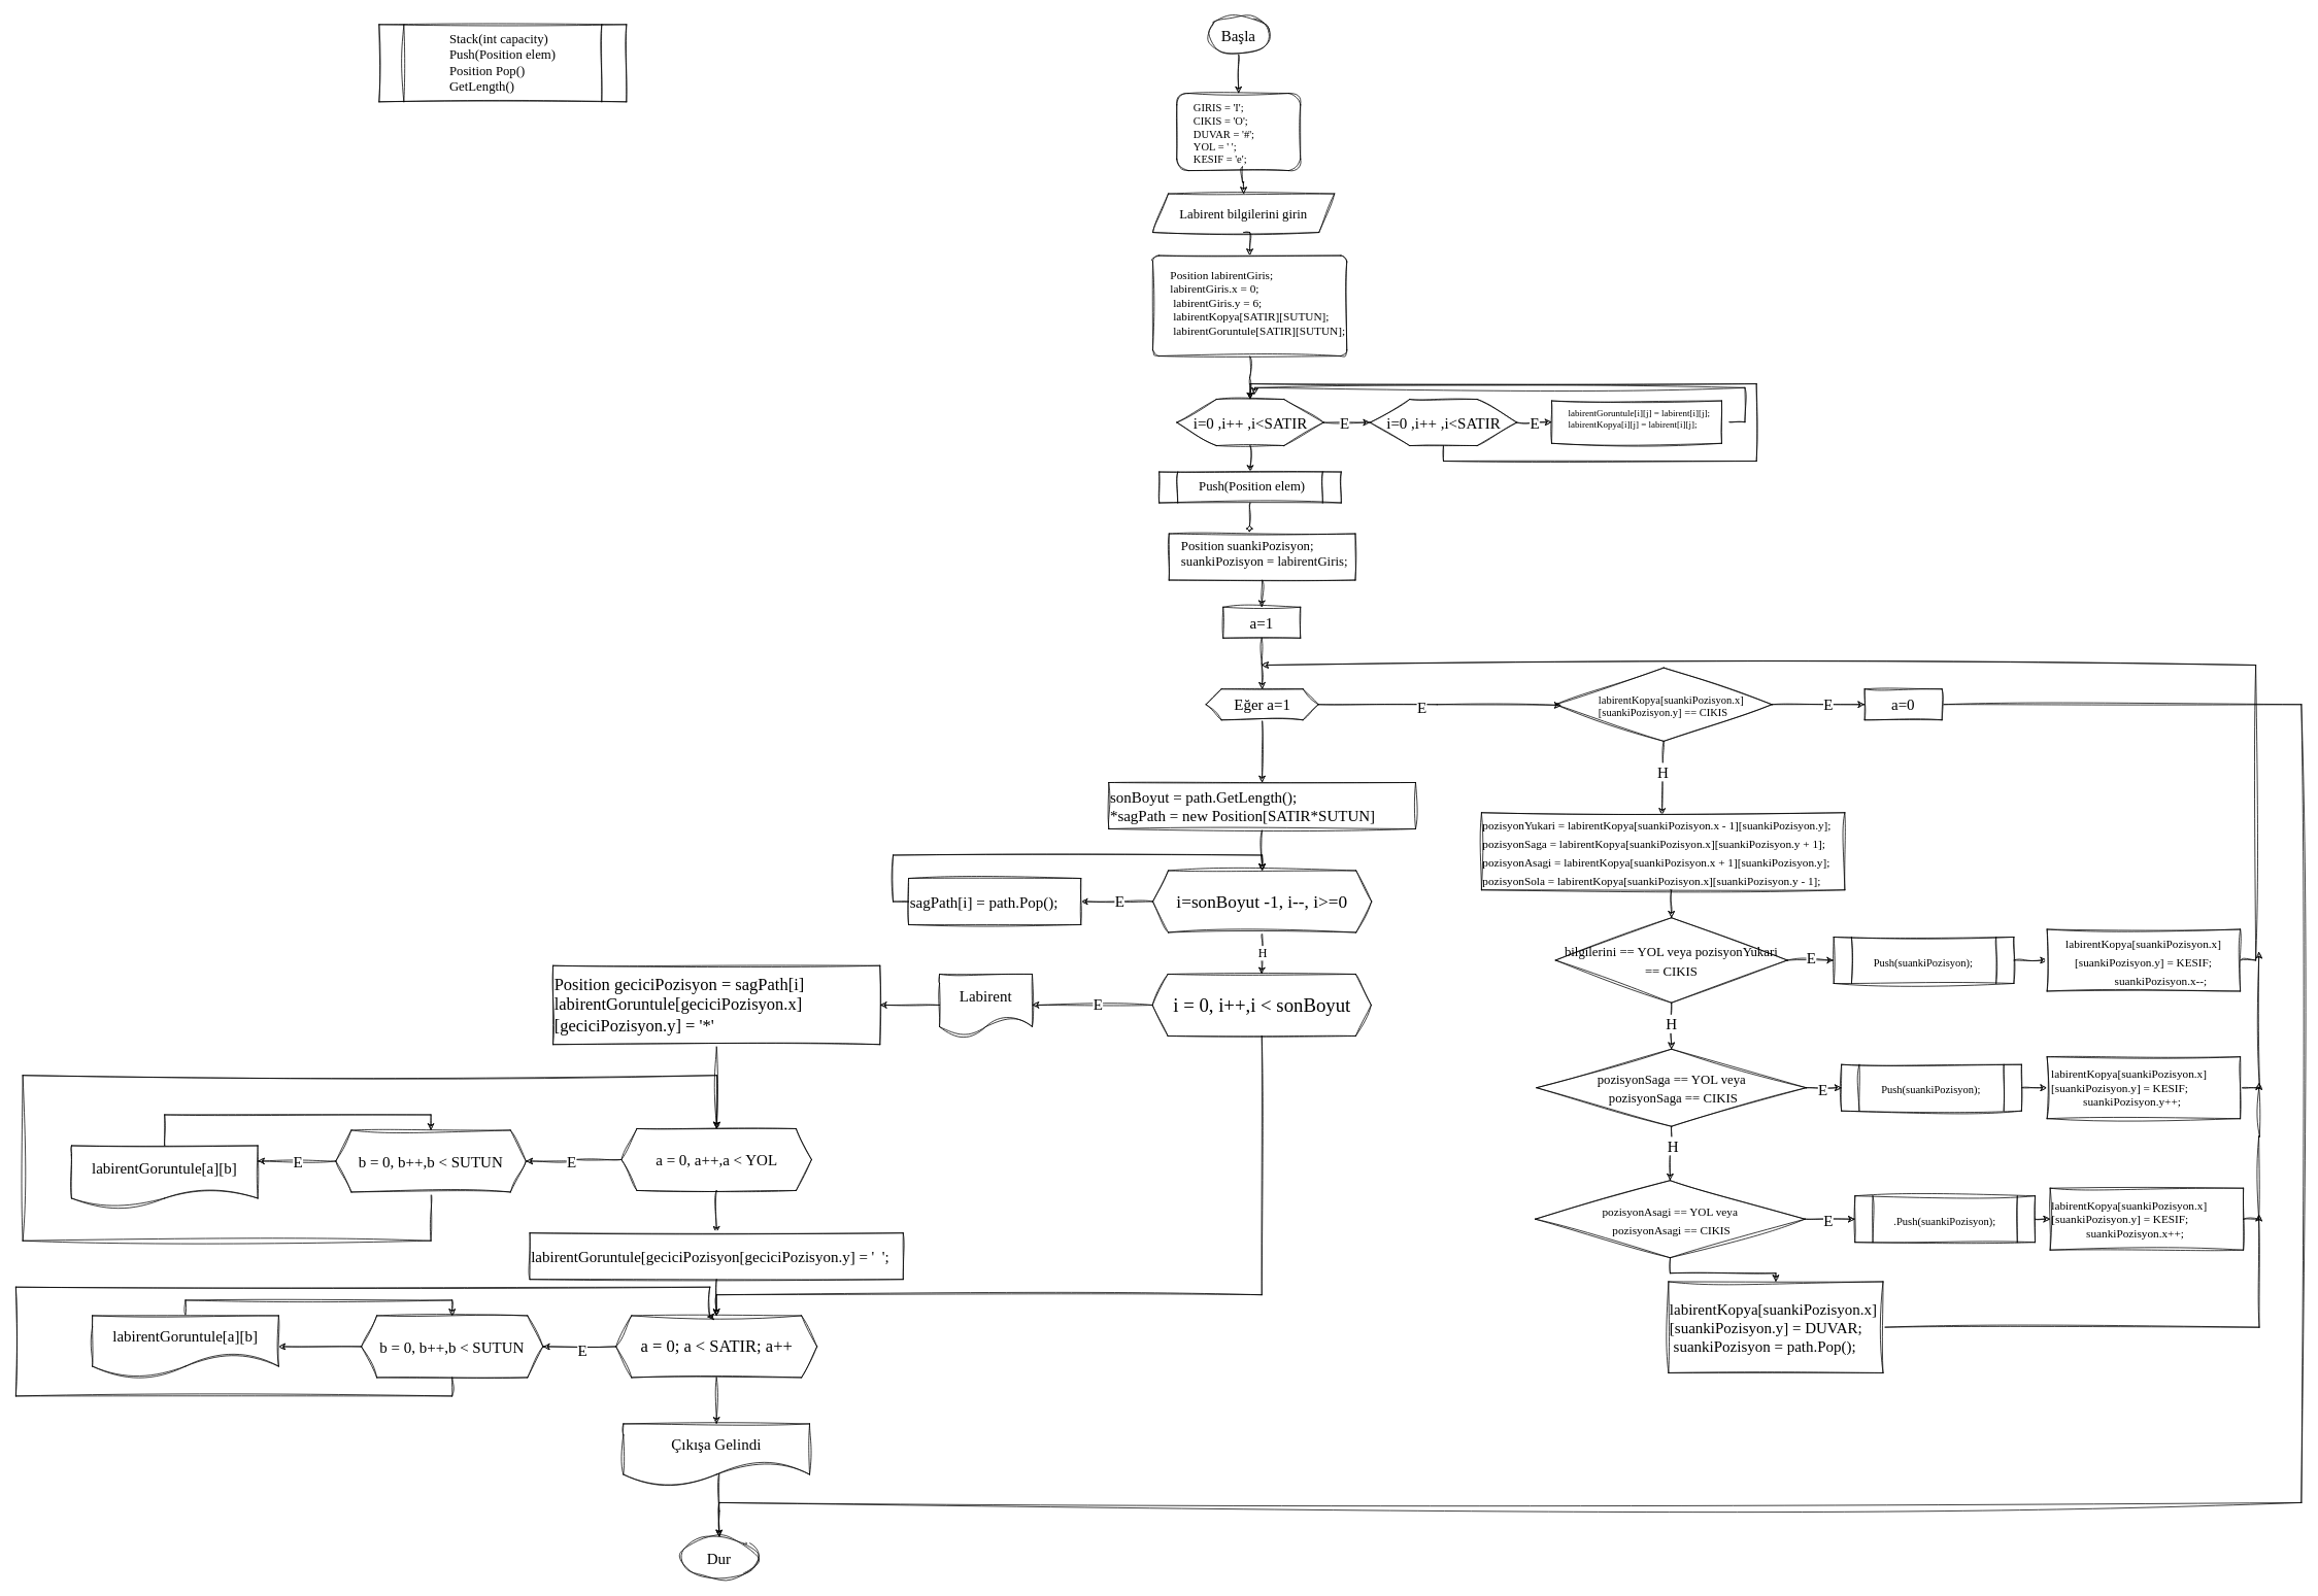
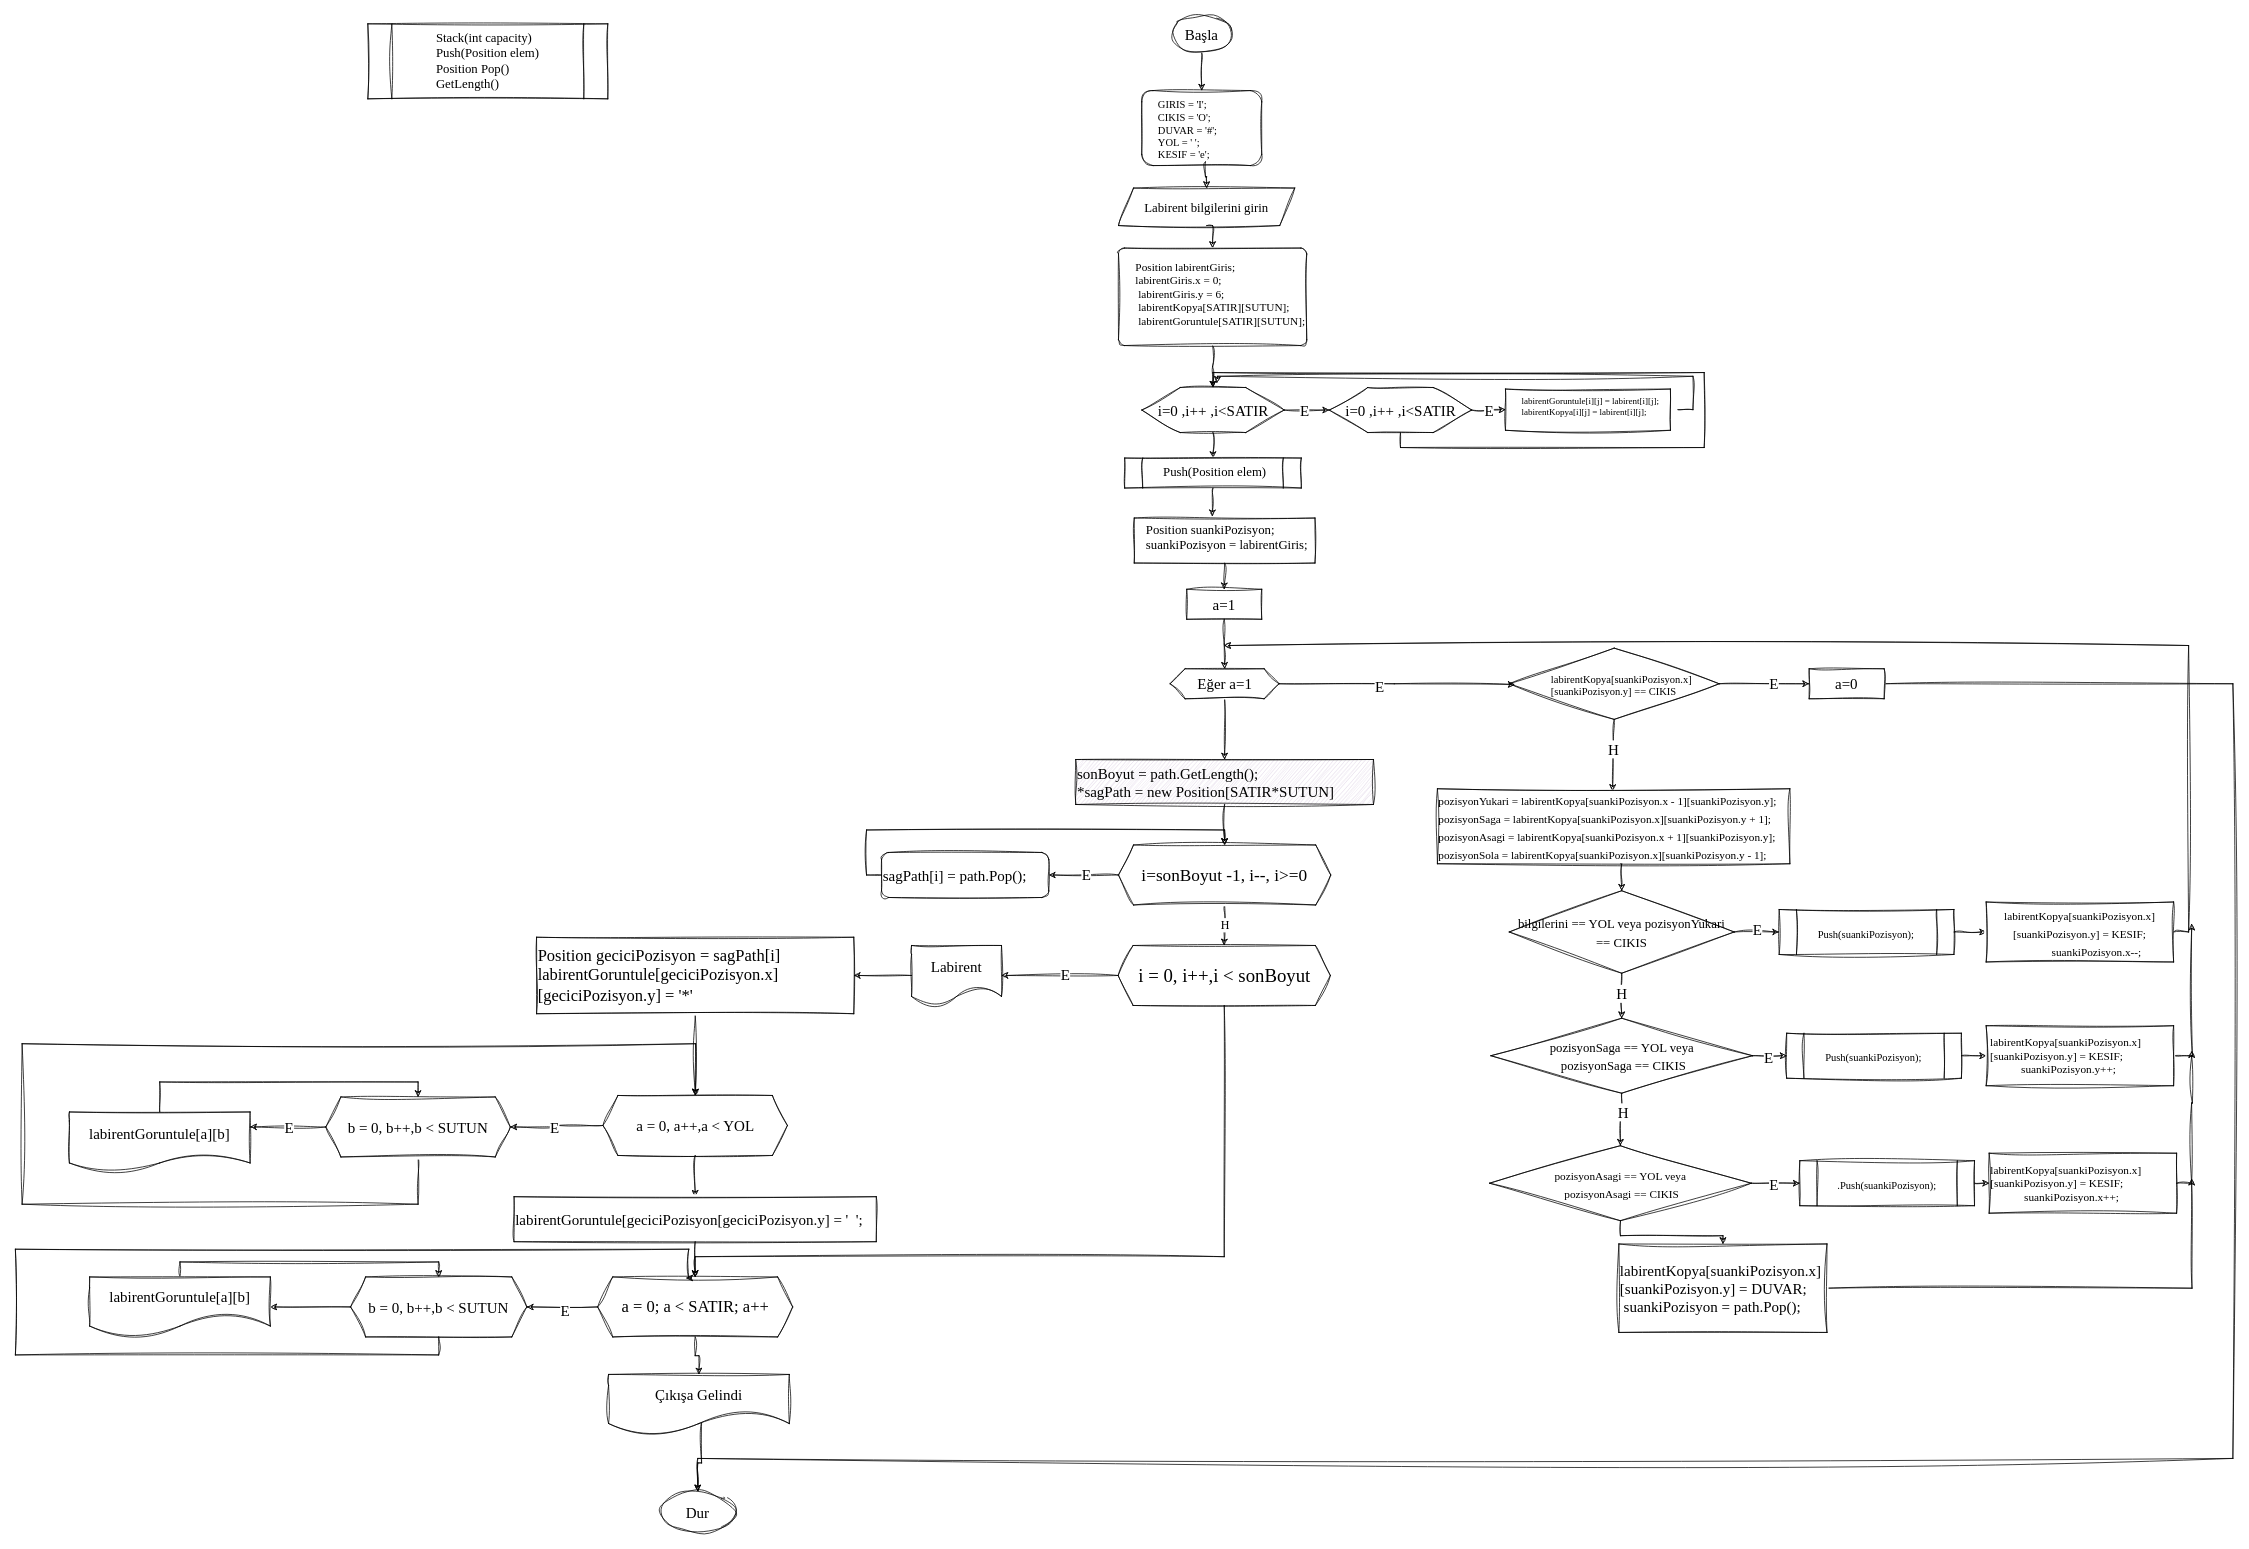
- <mxCell id="30" style="edgeStyle=orthogonalEdgeStyle;rounded=0;sketch=1;hachureGap=4;jiggle=2;curveFitting=1;orthogonalLoop=1;jettySize=auto;html=1;exitX=0.5;exitY=1;exitDx=0;exitDy=0;entryX=0.377;entryY=-0.047;entryDx=0;entryDy=0;entryPerimeter=0;fontFamily=Architects Daughter;fontSource=https%3A%2F%2Ffonts.googleapis.com%2Fcss%3Ffamily%3DArchitects%2BDaughter;fontSize=16;endArrow=diamond;" edge="1" parent="1" source="26" target="29"><mxGeometry relative="1" as="geometry" /></mxCell>
+ <mxCell id="30" style="edgeStyle=orthogonalEdgeStyle;rounded=0;sketch=1;hachureGap=4;jiggle=2;curveFitting=1;orthogonalLoop=1;jettySize=auto;html=1;exitX=0.5;exitY=1;exitDx=0;exitDy=0;entryX=0.377;entryY=-0.047;entryDx=0;entryDy=0;entryPerimeter=0;fontFamily=Architects Daughter;fontSource=https%3A%2F%2Ffonts.googleapis.com%2Fcss%3Ffamily%3DArchitects%2BDaughter;fontSize=16;" edge="1" parent="1" source="26" target="29"><mxGeometry relative="1" as="geometry" /></mxCell>
- <mxCell id="76" value="sonBoyut = path.GetLength();&lt;br&gt;*sagPath = new Position[SATIR*SUTUN]" style="rounded=0;whiteSpace=wrap;html=1;sketch=1;hachureGap=4;jiggle=2;curveFitting=1;fontFamily=Architects Daughter;fontSource=https%3A%2F%2Ffonts.googleapis.com%2Fcss%3Ffamily%3DArchitects%2BDaughter;fontSize=20;align=left;" vertex="1" parent="1"><mxGeometry x="1434" y="1012" width="397" height="60" as="geometry" /></mxCell>
+ <mxCell id="76" value="sonBoyut = path.GetLength();&lt;br&gt;*sagPath = new Position[SATIR*SUTUN]" style="rounded=0;whiteSpace=wrap;html=1;sketch=1;hachureGap=4;jiggle=2;curveFitting=1;fontFamily=Architects Daughter;fontSource=https%3A%2F%2Ffonts.googleapis.com%2Fcss%3Ffamily%3DArchitects%2BDaughter;fontSize=20;align=left;fillColor=#e1d5e7;" vertex="1" parent="1"><mxGeometry x="1434" y="1012" width="397" height="60" as="geometry" /></mxCell>
- <mxCell id="82" value="sagPath[i] = path.Pop();" style="rounded=0;whiteSpace=wrap;html=1;sketch=1;hachureGap=4;jiggle=2;curveFitting=1;fontFamily=Architects Daughter;fontSource=https%3A%2F%2Ffonts.googleapis.com%2Fcss%3Ffamily%3DArchitects%2BDaughter;fontSize=20;align=left;" vertex="1" parent="1"><mxGeometry x="1175" y="1136" width="223" height="60" as="geometry" /></mxCell>
+ <mxCell id="82" value="sagPath[i] = path.Pop();" style="whiteSpace=wrap;html=1;sketch=1;hachureGap=4;jiggle=2;curveFitting=1;fontFamily=Architects Daughter;fontSource=https%3A%2F%2Ffonts.googleapis.com%2Fcss%3Ffamily%3DArchitects%2BDaughter;fontSize=20;align=left;rounded=1;" vertex="1" parent="1"><mxGeometry x="1175" y="1136" width="223" height="60" as="geometry" /></mxCell>
- <mxCell id="113" value="Çıkışa Gelindi" style="shape=document;whiteSpace=wrap;html=1;boundedLbl=1;sketch=1;hachureGap=4;jiggle=2;curveFitting=1;fontFamily=Architects Daughter;fontSource=https%3A%2F%2Ffonts.googleapis.com%2Fcss%3Ffamily%3DArchitects%2BDaughter;fontSize=20;size=0.363;" vertex="1" parent="1"><mxGeometry x="806" y="1842" width="241" height="80" as="geometry" /></mxCell>
+ <mxCell id="113" value="Çıkışa Gelindi" style="shape=document;whiteSpace=wrap;html=1;boundedLbl=1;sketch=1;hachureGap=4;jiggle=2;curveFitting=1;fontFamily=Architects Daughter;fontSource=https%3A%2F%2Ffonts.googleapis.com%2Fcss%3Ffamily%3DArchitects%2BDaughter;fontSize=20;size=0.363;" vertex="1" parent="1"><mxGeometry x="811" y="1832" width="241" height="80" as="geometry" /></mxCell>
